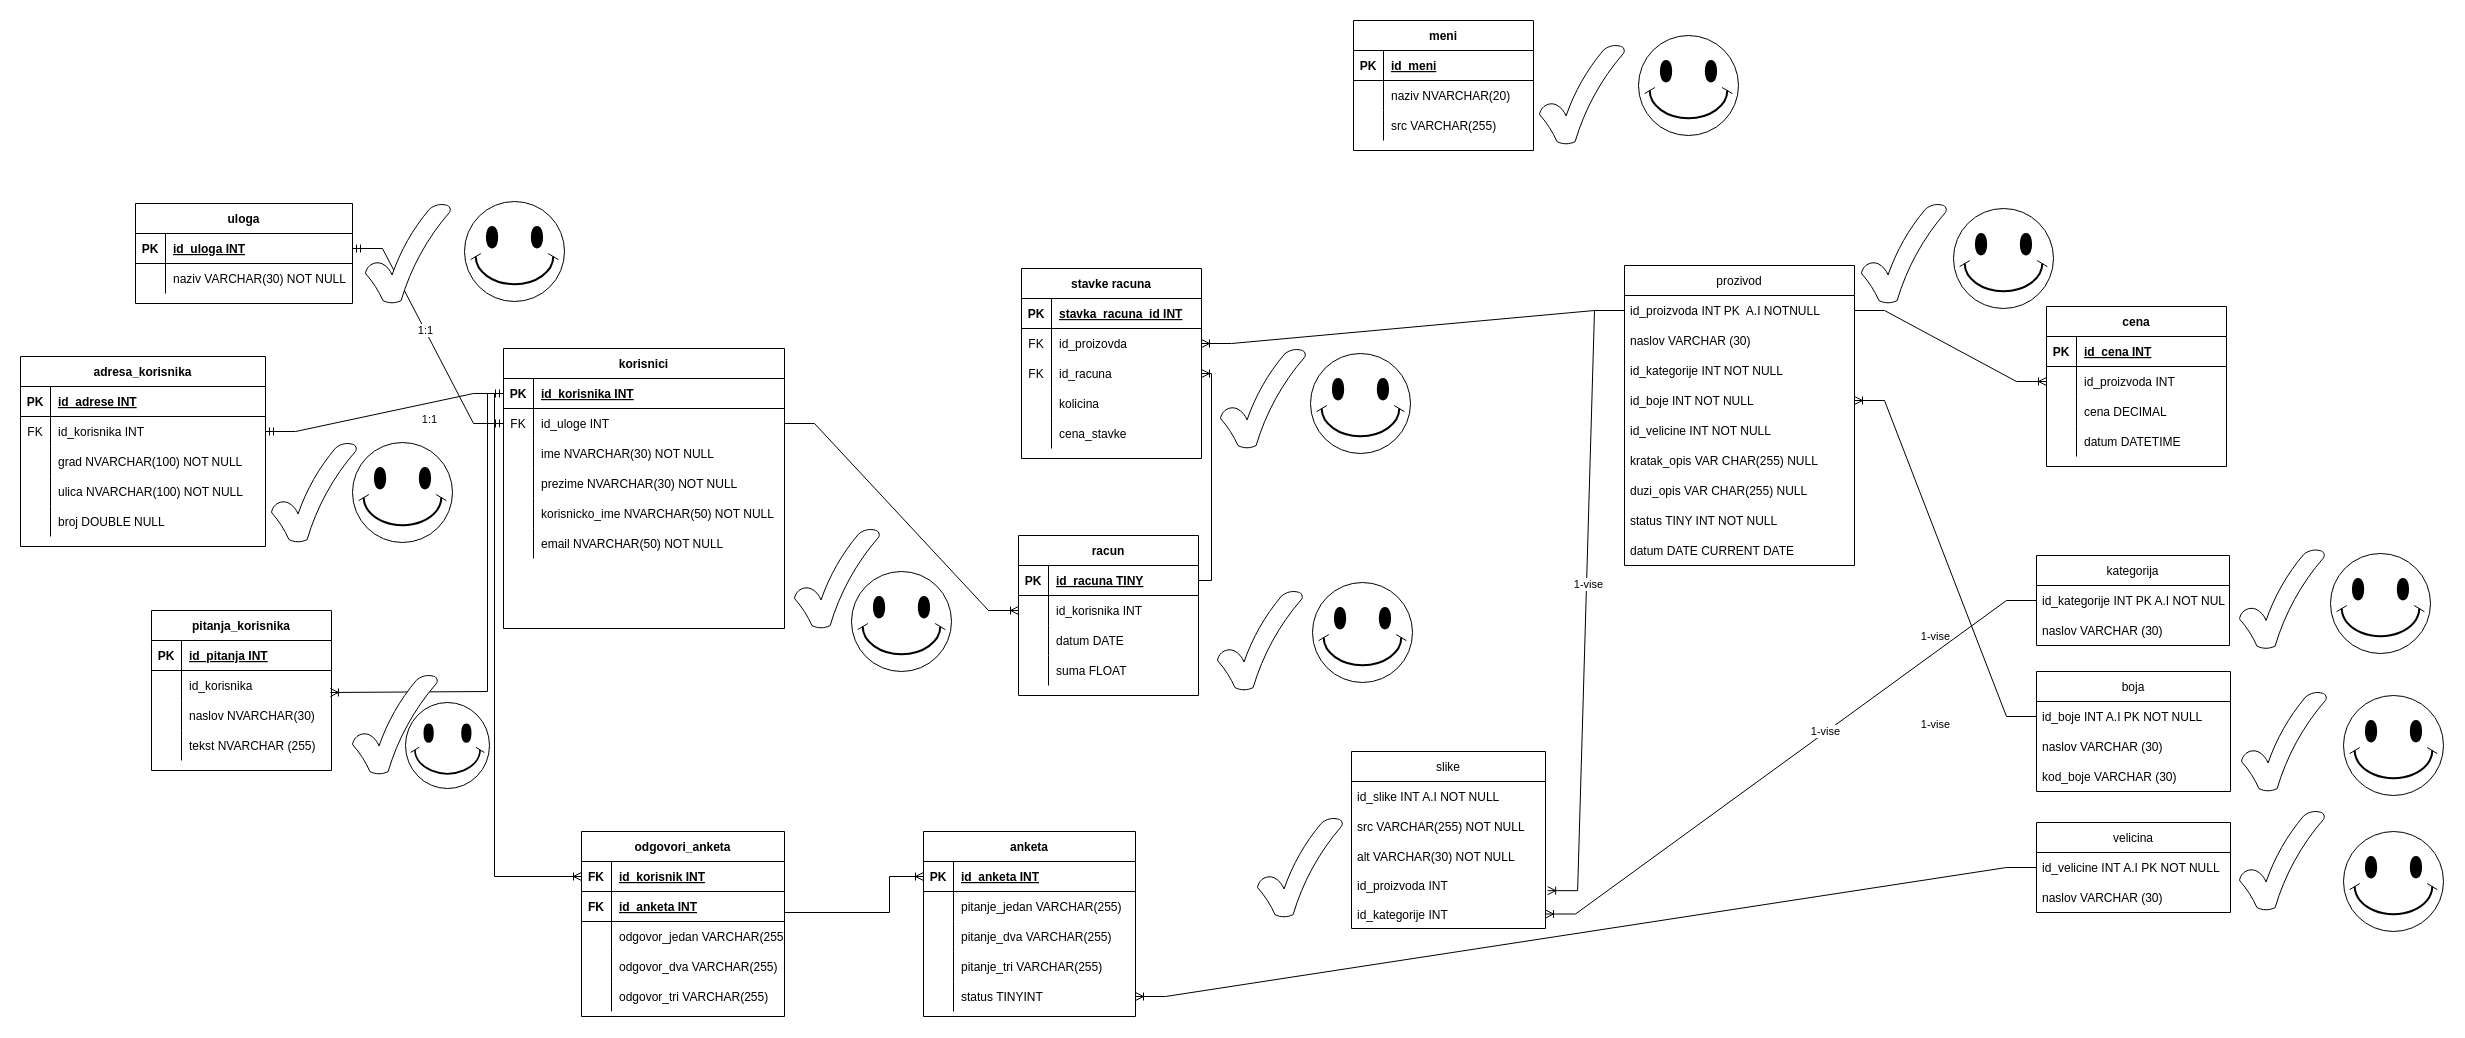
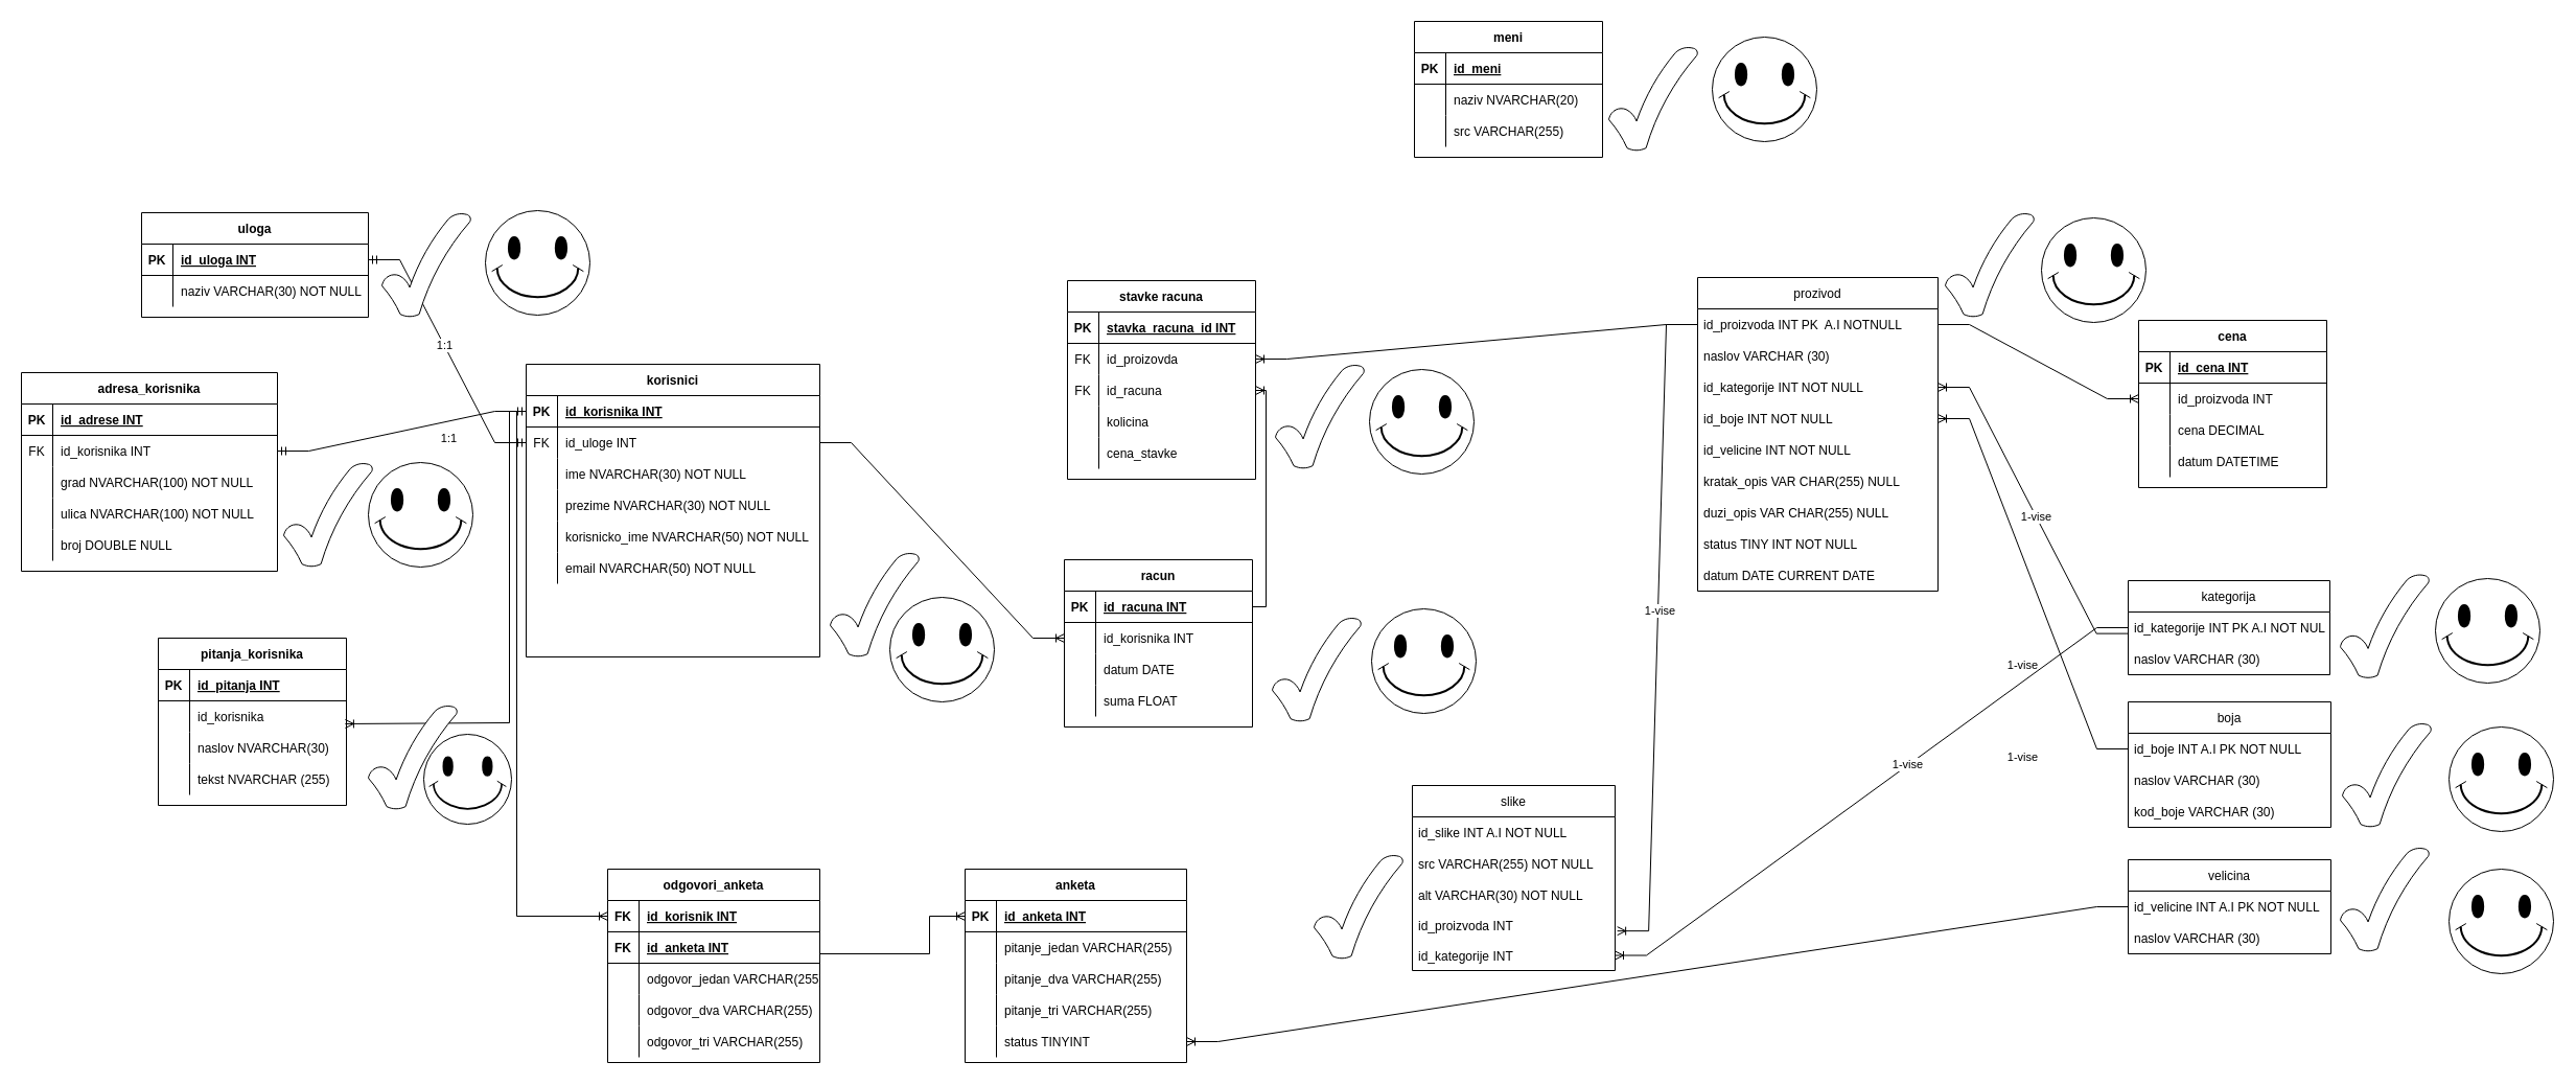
+ <mxCell id="15" value="" style="edgeStyle=entityRelationEdgeStyle;fontSize=12;html=1;endArrow=ERoneToMany;rounded=0;exitX=-0.002;exitY=0.687;exitDx=0;exitDy=0;exitPerimeter=0;entryX=1;entryY=0.5;entryDx=0;entryDy=0;" edge="1" parent="1" source="13" target="5"><mxGeometry width="100" height="100" relative="1" as="geometry"><mxPoint x="1909" y="637" as="sourcePoint" /><mxPoint x="2009" y="537" as="targetPoint" /></mxGeometry></mxCell>
+ <mxCell id="16" value="1-vise" style="edgeLabel;html=1;align=center;verticalAlign=middle;resizable=0;points=[];" vertex="1" connectable="0" parent="15"><mxGeometry x="-0.04" relative="1" as="geometry"><mxPoint as="offset" /></mxGeometry></mxCell>
- <mxCell id="58" value="id_racuna TINY" style="shape=partialRectangle;connectable=0;fillColor=none;top=0;left=0;bottom=0;right=0;align=left;spacingLeft=6;fontStyle=5;overflow=hidden;" vertex="1" parent="56"><mxGeometry x="30" width="150" height="30" as="geometry"><mxRectangle width="150" height="30" as="alternateBounds" /></mxGeometry></mxCell>
+ <mxCell id="58" value="id_racuna INT" style="shape=partialRectangle;connectable=0;fillColor=none;top=0;left=0;bottom=0;right=0;align=left;spacingLeft=6;fontStyle=5;overflow=hidden;" vertex="1" parent="56"><mxGeometry x="30" width="150" height="30" as="geometry"><mxRectangle width="150" height="30" as="alternateBounds" /></mxGeometry></mxCell>
